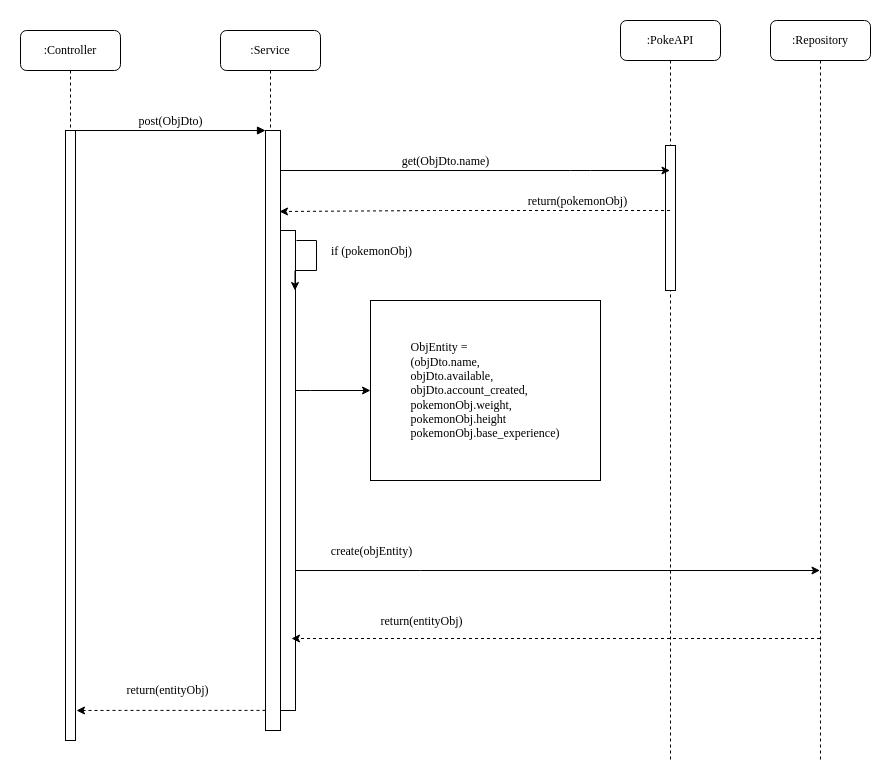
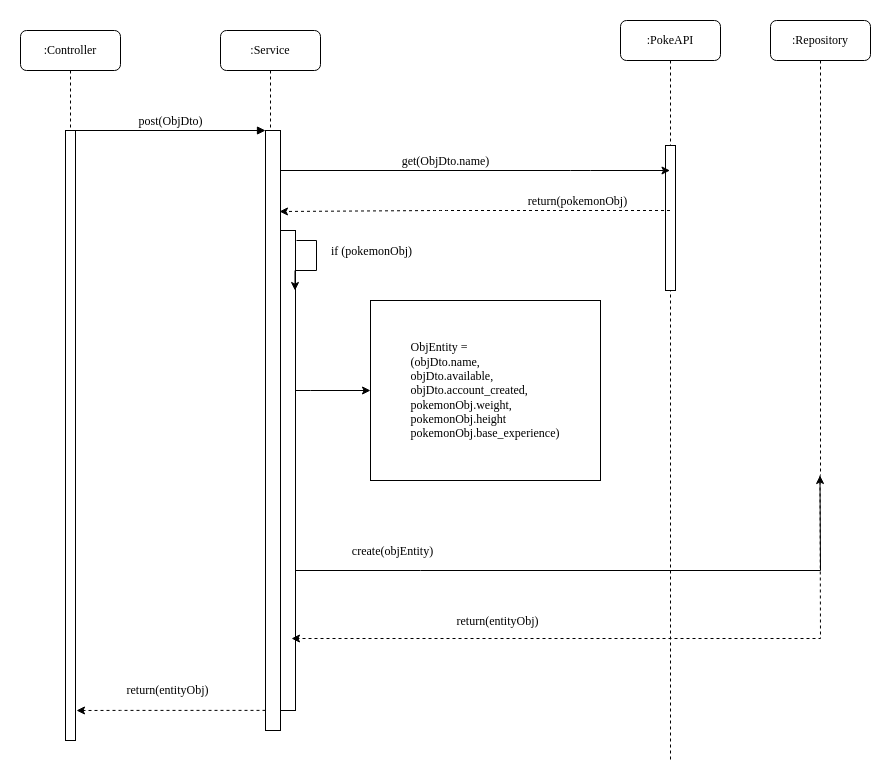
- <mxCell id="9" value=":Repository" style="shape=umlLifeline;perimeter=lifelinePerimeter;whiteSpace=wrap;html=1;container=1;collapsible=0;recursiveResize=0;outlineConnect=0;rounded=1;shadow=0;comic=0;labelBackgroundColor=none;strokeWidth=1;fontFamily=Verdana;fontSize=12;align=center;" parent="1" vertex="1"><mxGeometry x="770" y="20" width="100" height="740" as="geometry" /></mxCell>
+ <mxCell id="9" value=":Repository" style="shape=umlLifeline;perimeter=lifelinePerimeter;whiteSpace=wrap;html=1;container=1;collapsible=0;recursiveResize=0;outlineConnect=0;rounded=1;shadow=0;comic=0;labelBackgroundColor=none;strokeWidth=1;fontFamily=Verdana;fontSize=12;align=center;" parent="1" vertex="1"><mxGeometry x="770" y="20" width="100" height="455" as="geometry" /></mxCell>
